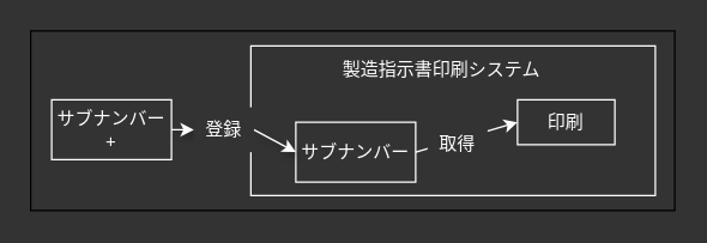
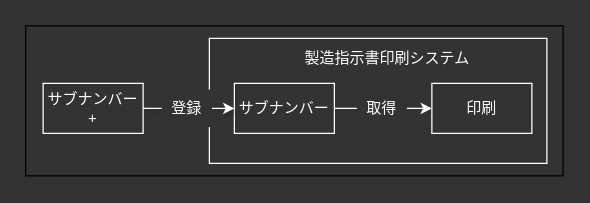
- <mxCell id="8" value="製造指示書印刷システム" style="text;html=1;strokeColor=none;fillColor=none;align=center;verticalAlign=middle;whiteSpace=wrap;rounded=0;fontColor=#FFFFFF;" parent="1" vertex="1"><mxGeometry x="226" y="36" width="137" height="20" as="geometry" /></mxCell>
+ <mxCell id="8" value="製造指示書印刷システム" style="text;html=1;strokeColor=none;fillColor=none;align=center;verticalAlign=middle;whiteSpace=wrap;rounded=0;fontColor=#FFFFFF;" parent="1" vertex="1"><mxGeometry x="241" y="36" width="137" height="20" as="geometry" /></mxCell>
- <mxCell id="7" value="印刷" style="rounded=0;whiteSpace=wrap;strokeColor=#FFFFFF;fillStyle=solid;fillColor=#333333;fontColor=#FFFFFF;" parent="1" vertex="1"><mxGeometry x="345" y="66" width="65" height="30" as="geometry" /></mxCell>
+ <mxCell id="7" value="印刷" style="rounded=0;whiteSpace=wrap;strokeColor=#FFFFFF;fillStyle=solid;fillColor=#333333;fontColor=#FFFFFF;" parent="1" vertex="1"><mxGeometry x="345" y="66" width="80" height="40" as="geometry" /></mxCell>
- <mxCell id="11" value="" style="edgeStyle=none;curved=1;html=1;exitX=1;exitY=0.5;exitDx=0;exitDy=0;entryX=0;entryY=0.5;entryDx=0;entryDy=0;strokeColor=#FFFFFF;labelBackgroundColor=#333333;shadow=1;endArrow=classic;" edge="1" parent="1" source="4" target="12"><mxGeometry relative="1" as="geometry"><mxPoint x="187" y="86" as="targetPoint" /><Array as="points" /><mxPoint x="97" y="86" as="sourcePoint" /></mxGeometry></mxCell>
+ <mxCell id="11" value="" style="edgeStyle=none;curved=1;html=1;exitX=1;exitY=0.5;exitDx=0;exitDy=0;entryX=0;entryY=0.5;entryDx=0;entryDy=0;strokeColor=#FFFFFF;labelBackgroundColor=#333333;shadow=1;endArrow=none;" edge="1" parent="1" source="4" target="12"><mxGeometry relative="1" as="geometry"><mxPoint x="187" y="86" as="targetPoint" /><Array as="points" /><mxPoint x="97" y="86" as="sourcePoint" /></mxGeometry></mxCell>
- <mxCell id="9" value="取得" style="text;html=1;strokeColor=none;fillColor=#333333;align=center;verticalAlign=middle;whiteSpace=wrap;rounded=0;fontColor=#FFFFFF;labelBackgroundColor=#333333;" parent="1" vertex="1"><mxGeometry x="285" y="81" width="40" height="30" as="geometry" /></mxCell>
+ <mxCell id="9" value="取得" style="text;html=1;strokeColor=none;fillColor=#333333;align=center;verticalAlign=middle;whiteSpace=wrap;rounded=0;fontColor=#FFFFFF;labelBackgroundColor=#333333;" parent="1" vertex="1"><mxGeometry x="285" y="71" width="40" height="30" as="geometry" /></mxCell>
- <mxCell id="6" value="サブナンバー" style="rounded=0;whiteSpace=wrap;strokeColor=#FFFFFF;fillStyle=solid;fillColor=#333333;fontColor=#FFFFFF;" parent="1" vertex="1"><mxGeometry x="197" y="81" width="80" height="40" as="geometry" /></mxCell>
+ <mxCell id="6" value="サブナンバー" style="rounded=0;whiteSpace=wrap;strokeColor=#FFFFFF;fillStyle=solid;fillColor=#333333;fontColor=#FFFFFF;" parent="1" vertex="1"><mxGeometry x="187" y="66" width="80" height="40" as="geometry" /></mxCell>
